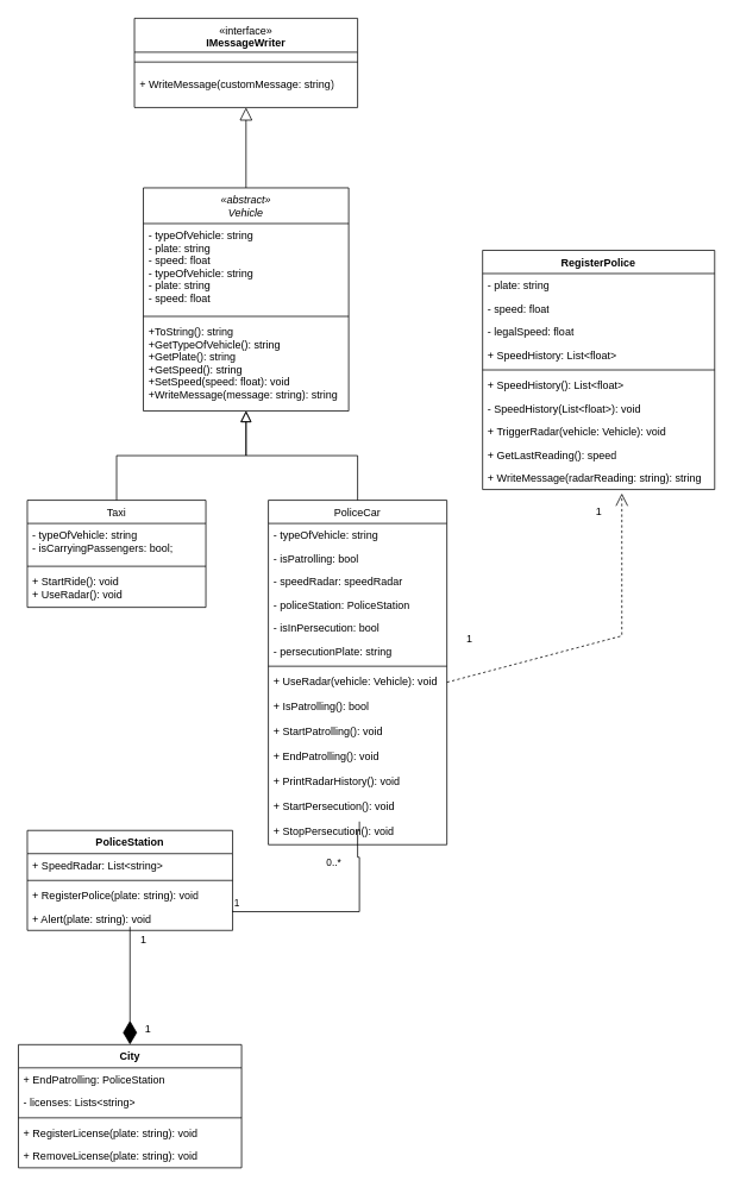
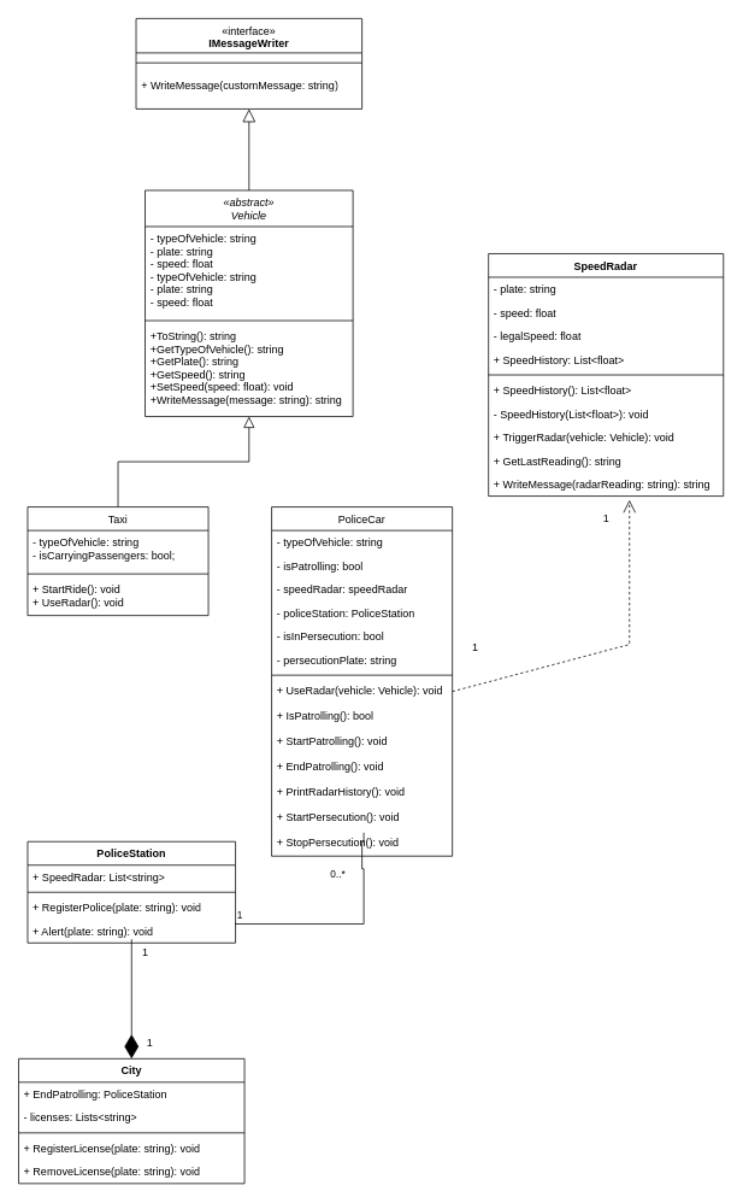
- <mxCell id="31" value="RegisterPolice" style="swimlane;fontStyle=1;align=center;verticalAlign=top;childLayout=stackLayout;horizontal=1;startSize=26;horizontalStack=0;resizeParent=1;resizeParentMax=0;resizeLast=0;collapsible=1;marginBottom=0;whiteSpace=wrap;html=1;" vertex="1" parent="1"><mxGeometry x="540" y="280" width="260" height="268" as="geometry" /></mxCell>
+ <mxCell id="31" value="SpeedRadar" style="swimlane;fontStyle=1;align=center;verticalAlign=top;childLayout=stackLayout;horizontal=1;startSize=26;horizontalStack=0;resizeParent=1;resizeParentMax=0;resizeLast=0;collapsible=1;marginBottom=0;whiteSpace=wrap;html=1;" vertex="1" parent="1"><mxGeometry x="540" y="280" width="260" height="268" as="geometry" /></mxCell>
- <mxCell id="26" value="" style="endArrow=block;endSize=10;endFill=0;shadow=0;strokeWidth=1;rounded=0;curved=0;edgeStyle=elbowEdgeStyle;elbow=vertical;" parent="1" source="11" target="2" edge="1"><mxGeometry width="160" relative="1" as="geometry"><mxPoint x="220" y="573" as="sourcePoint" /><mxPoint x="320" y="471" as="targetPoint" /></mxGeometry></mxCell>
- <mxCell id="40" value="+ GetLastReading(): speed" style="text;strokeColor=none;fillColor=none;align=left;verticalAlign=top;spacingLeft=4;spacingRight=4;overflow=hidden;rotatable=0;points=[[0,0.5],[1,0.5]];portConstraint=eastwest;whiteSpace=wrap;html=1;" vertex="1" parent="31"><mxGeometry y="216" width="260" height="26" as="geometry" /></mxCell>
+ <mxCell id="40" value="+ GetLastReading(): string" style="text;strokeColor=none;fillColor=none;align=left;verticalAlign=top;spacingLeft=4;spacingRight=4;overflow=hidden;rotatable=0;points=[[0,0.5],[1,0.5]];portConstraint=eastwest;whiteSpace=wrap;html=1;" vertex="1" parent="31"><mxGeometry y="216" width="260" height="26" as="geometry" /></mxCell>
